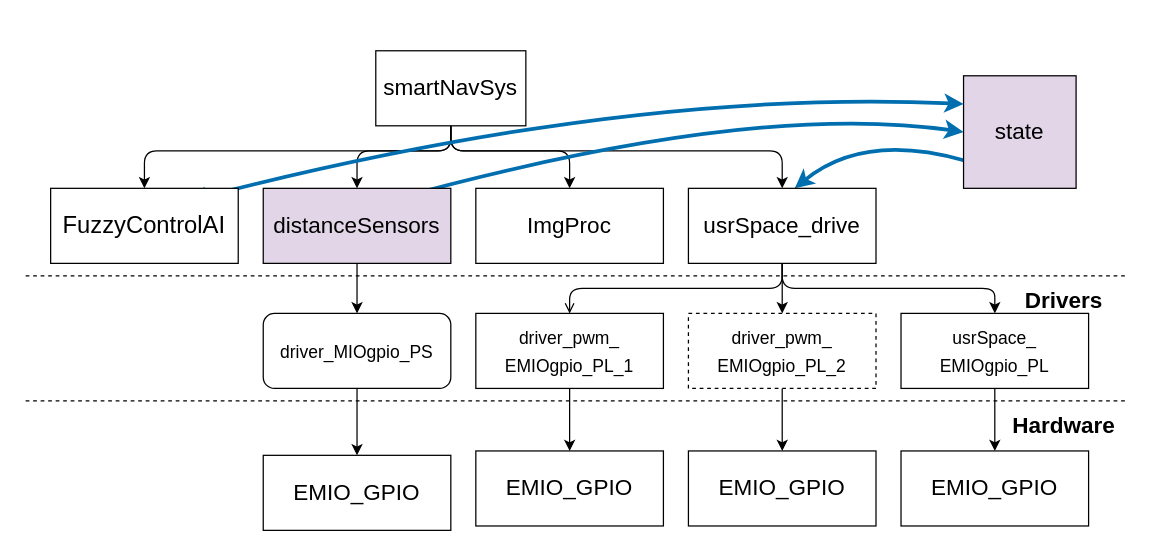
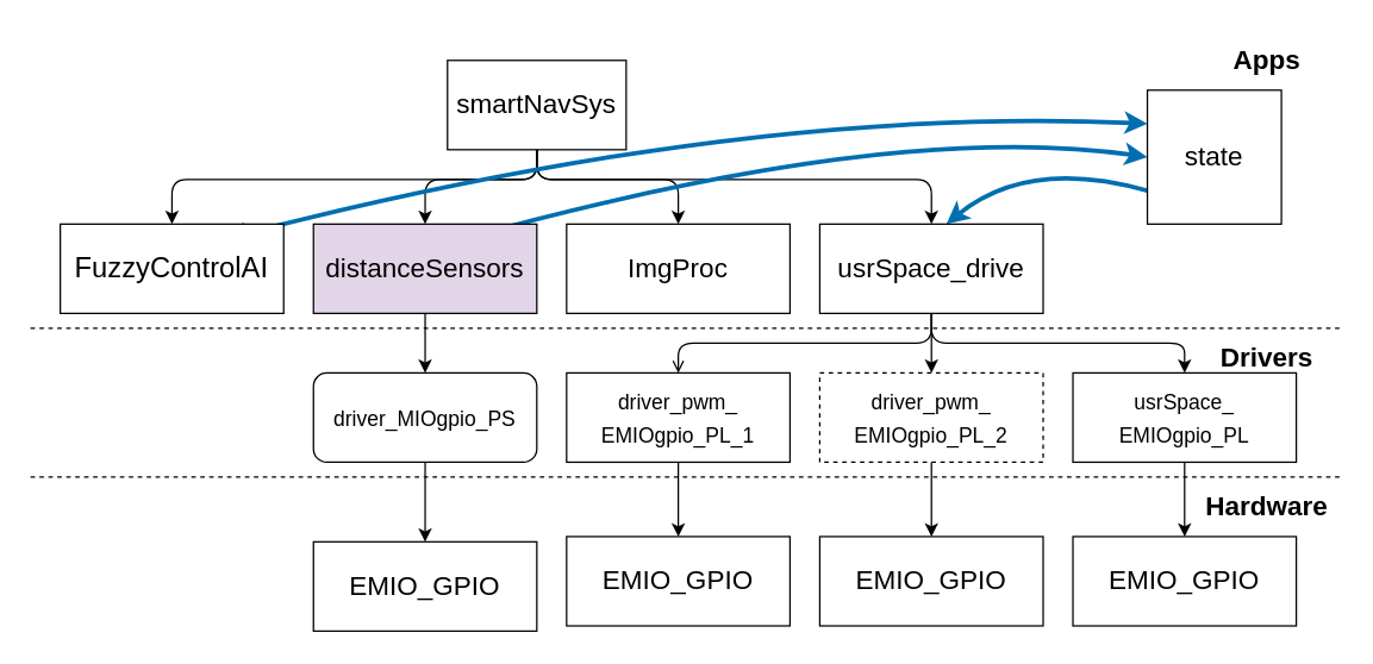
+ <mxCell id="13" value="Apps" style="text;strokeColor=none;fillColor=none;html=1;fontSize=18;fontStyle=1;verticalAlign=middle;align=center;" parent="1" vertex="1"><mxGeometry x="800" y="20" width="100" height="40" as="geometry" /></mxCell>
- <mxCell id="35" value="&lt;span style=&quot;font-size: 18px;&quot;&gt;state&lt;/span&gt;" style="whiteSpace=wrap;html=1;aspect=fixed;fontSize=18;fillColor=#e1d5e7;" vertex="1" parent="1"><mxGeometry x="770" y="60" width="90" height="90" as="geometry" /></mxCell>
+ <mxCell id="35" value="&lt;span style=&quot;font-size: 18px;&quot;&gt;state&lt;/span&gt;" style="whiteSpace=wrap;html=1;aspect=fixed;fontSize=18;" vertex="1" parent="1"><mxGeometry x="770" y="60" width="90" height="90" as="geometry" /></mxCell>
